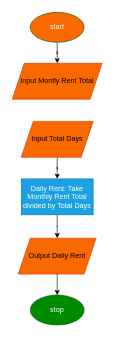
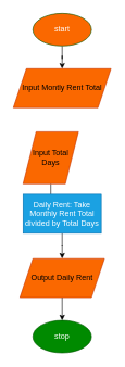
- <mxCell id="6" value="Input Total Days" style="shape=parallelogram;perimeter=parallelogramPerimeter;whiteSpace=wrap;html=1;fixedSize=1;fillColor=#fa6800;fontColor=#000000;strokeColor=#C73500;" vertex="1" parent="1"><mxGeometry x="35" y="202" width="120" height="60" as="geometry" /></mxCell>
+ <mxCell id="6" value="Input Total Days" style="shape=parallelogram;perimeter=parallelogramPerimeter;whiteSpace=wrap;html=1;fixedSize=1;fillColor=#fa6800;fontColor=#000000;strokeColor=#C73500;" vertex="1" parent="1"><mxGeometry x="35" y="202" width="85" height="80" as="geometry" /></mxCell>
